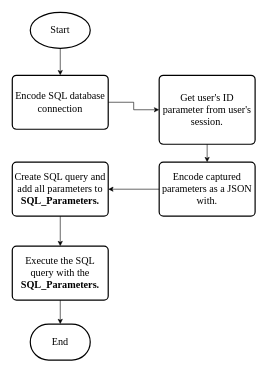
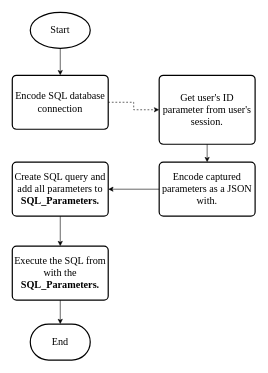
- <mxCell id="4" style="edgeStyle=orthogonalEdgeStyle;rounded=0;orthogonalLoop=1;jettySize=auto;html=1;exitX=1;exitY=0.5;exitDx=0;exitDy=0;entryX=0;entryY=0.5;entryDx=0;entryDy=0;" edge="1" parent="1" source="5" target="7"><mxGeometry relative="1" as="geometry" /></mxCell>
+ <mxCell id="4" style="edgeStyle=orthogonalEdgeStyle;rounded=0;orthogonalLoop=1;jettySize=auto;html=1;exitX=1;exitY=0.5;exitDx=0;exitDy=0;entryX=0;entryY=0.5;entryDx=0;entryDy=0;dashed=1;" edge="1" parent="1" source="5" target="7"><mxGeometry relative="1" as="geometry" /></mxCell>
- <mxCell id="9" value="Execute the SQL query with the &lt;b&gt;SQL_Parameters.&lt;/b&gt;" style="rounded=1;whiteSpace=wrap;html=1;absoluteArcSize=1;arcSize=14;strokeWidth=2;fontFamily=Times New Roman;fillColor=none;fontSize=17;" parent="1" vertex="1"><mxGeometry x="20" y="410" width="160" height="90" as="geometry" /></mxCell>
+ <mxCell id="9" value="Execute the SQL from with the &lt;b&gt;SQL_Parameters.&lt;/b&gt;" style="rounded=1;whiteSpace=wrap;html=1;absoluteArcSize=1;arcSize=14;strokeWidth=2;fontFamily=Times New Roman;fillColor=none;fontSize=17;" parent="1" vertex="1"><mxGeometry x="20" y="410" width="160" height="90" as="geometry" /></mxCell>
